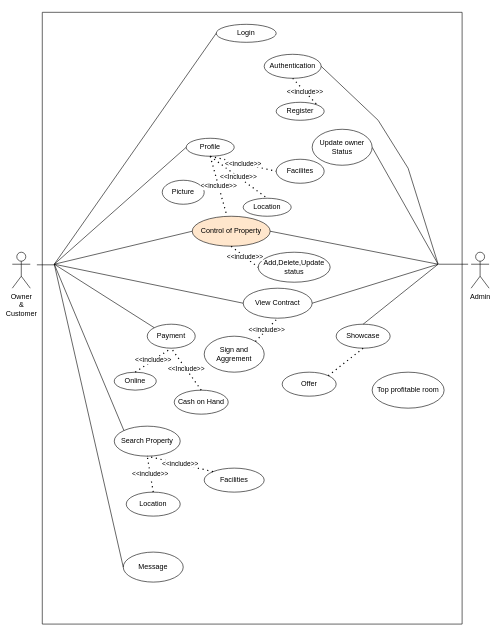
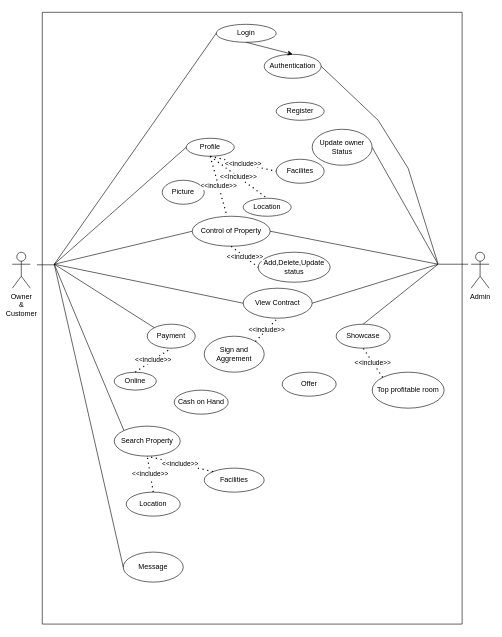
+ <mxCell id="15" value="" style="endArrow=classic;html=1;rounded=0;exitX=0.5;exitY=1;exitDx=0;exitDy=0;entryX=0.5;entryY=0;entryDx=0;entryDy=0;" parent="1" source="4" target="6" edge="1"><mxGeometry width="50" height="50" relative="1" as="geometry"><mxPoint x="400" y="320" as="sourcePoint" /><mxPoint x="450" y="270" as="targetPoint" /></mxGeometry></mxCell>
- <mxCell id="10" value="&amp;lt;&amp;lt;include&amp;gt;&amp;gt;" style="endArrow=none;dashed=1;html=1;dashPattern=1 3;strokeWidth=2;rounded=0;entryX=1;entryY=0;entryDx=0;entryDy=0;exitX=0.5;exitY=1;exitDx=0;exitDy=0;" parent="1" source="6" target="7" edge="1"><mxGeometry width="50" height="50" relative="1" as="geometry"><mxPoint x="400" y="150" as="sourcePoint" /><mxPoint x="440" y="240" as="targetPoint" /><Array as="points" /></mxGeometry></mxCell>
- <mxCell id="23" value="Control of Property" style="ellipse;whiteSpace=wrap;html=1;fillColor=#ffe6cc;" parent="1" vertex="1"><mxGeometry x="320" y="360" width="130" height="50" as="geometry" /></mxCell>
+ <mxCell id="23" value="Control of Property" style="ellipse;whiteSpace=wrap;html=1;" parent="1" vertex="1"><mxGeometry x="320" y="360" width="130" height="50" as="geometry" /></mxCell>
- <mxCell id="42" value="" style="endArrow=none;dashed=1;html=1;dashPattern=1 3;strokeWidth=2;rounded=0;exitX=1;exitY=0;exitDx=0;exitDy=0;entryX=0.5;entryY=1;entryDx=0;entryDy=0;" parent="1" source="41" target="39" edge="1"><mxGeometry width="50" height="50" relative="1" as="geometry"><mxPoint x="155" y="650" as="sourcePoint" /><mxPoint x="220" y="610" as="targetPoint" /></mxGeometry></mxCell>
+ <mxCell id="43" value="&amp;lt;&amp;lt;include&amp;gt;&amp;gt;" style="endArrow=none;dashed=1;html=1;dashPattern=1 3;strokeWidth=2;rounded=0;exitX=0;exitY=0;exitDx=0;exitDy=0;entryX=0.5;entryY=1;entryDx=0;entryDy=0;" parent="1" source="40" target="39" edge="1"><mxGeometry width="50" height="50" relative="1" as="geometry"><mxPoint x="165" y="660" as="sourcePoint" /><mxPoint x="630" y="580" as="targetPoint" /></mxGeometry></mxCell>
- <mxCell id="37" value="&amp;lt;&amp;lt;Include&amp;gt;&amp;gt;" style="endArrow=none;dashed=1;html=1;dashPattern=1 3;strokeWidth=2;rounded=0;exitX=0.5;exitY=0;exitDx=0;exitDy=0;entryX=0.5;entryY=1;entryDx=0;entryDy=0;" parent="1" source="35" target="33" edge="1"><mxGeometry width="50" height="50" relative="1" as="geometry"><mxPoint x="155" y="650" as="sourcePoint" /><mxPoint x="210" y="600" as="targetPoint" /></mxGeometry></mxCell>
